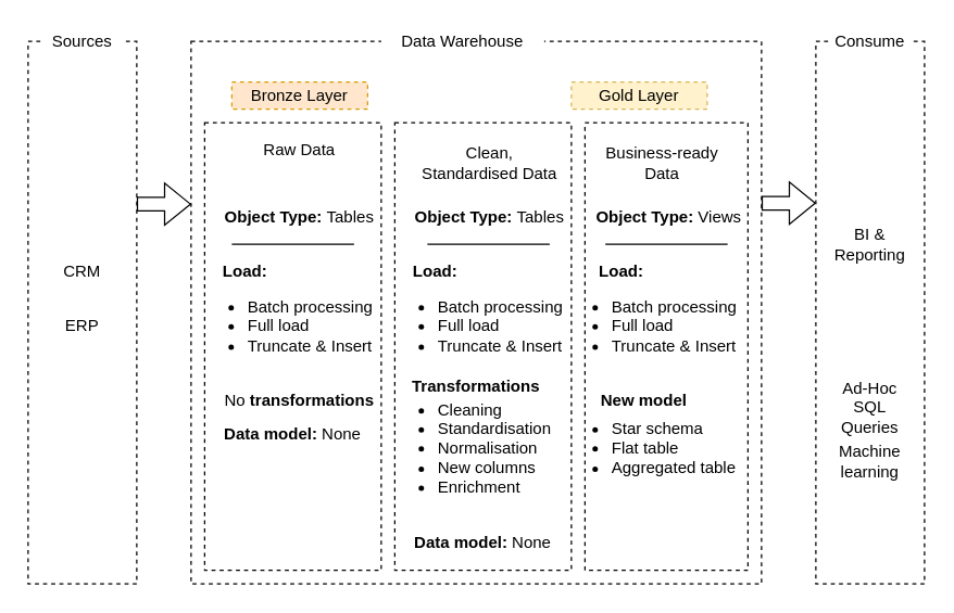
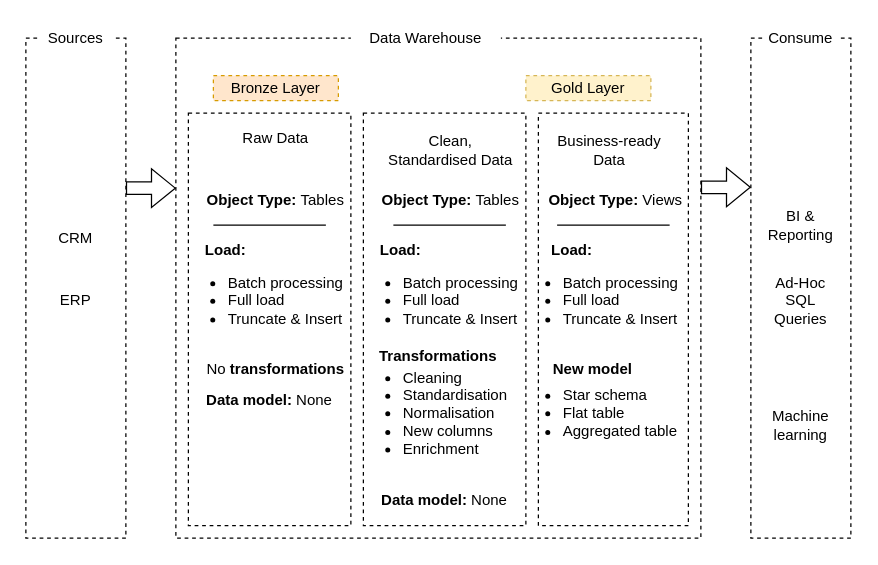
- <mxCell id="13" value="CRM" style="rounded=0;whiteSpace=wrap;html=1;fillColor=none;strokeColor=none;" vertex="1" parent="1"><mxGeometry x="30" y="190" width="60" height="20" as="geometry" /></mxCell>
+ <mxCell id="13" value="CRM" style="rounded=0;whiteSpace=wrap;html=1;fillColor=none;strokeColor=none;" vertex="1" parent="1"><mxGeometry x="30" y="180" width="60" height="20" as="geometry" /></mxCell>
- <mxCell id="38" value="Ad-Hoc&lt;br&gt;SQL Queries" style="rounded=0;whiteSpace=wrap;html=1;fillColor=none;strokeColor=none;" vertex="1" parent="1"><mxGeometry x="610" y="290" width="60" height="20" as="geometry" /></mxCell>
+ <mxCell id="38" value="Ad-Hoc&lt;br&gt;SQL Queries" style="rounded=0;whiteSpace=wrap;html=1;fillColor=none;strokeColor=none;" vertex="1" parent="1"><mxGeometry x="610" y="230" width="60" height="20" as="geometry" /></mxCell>
